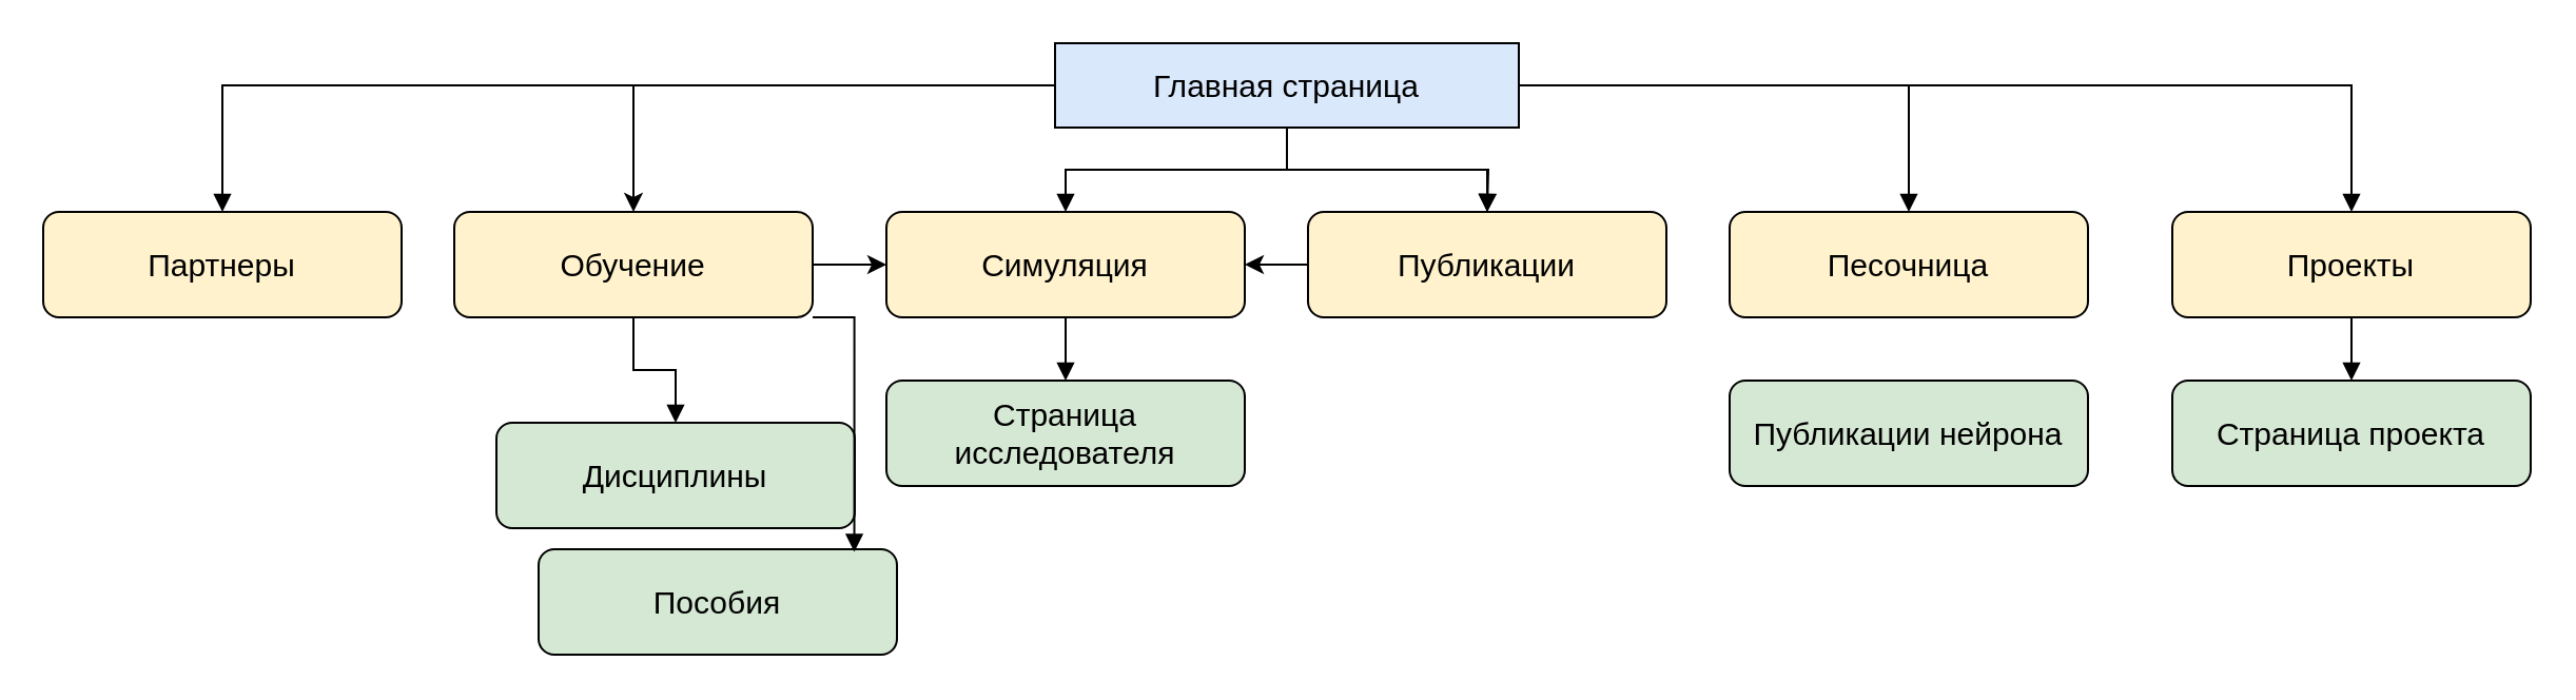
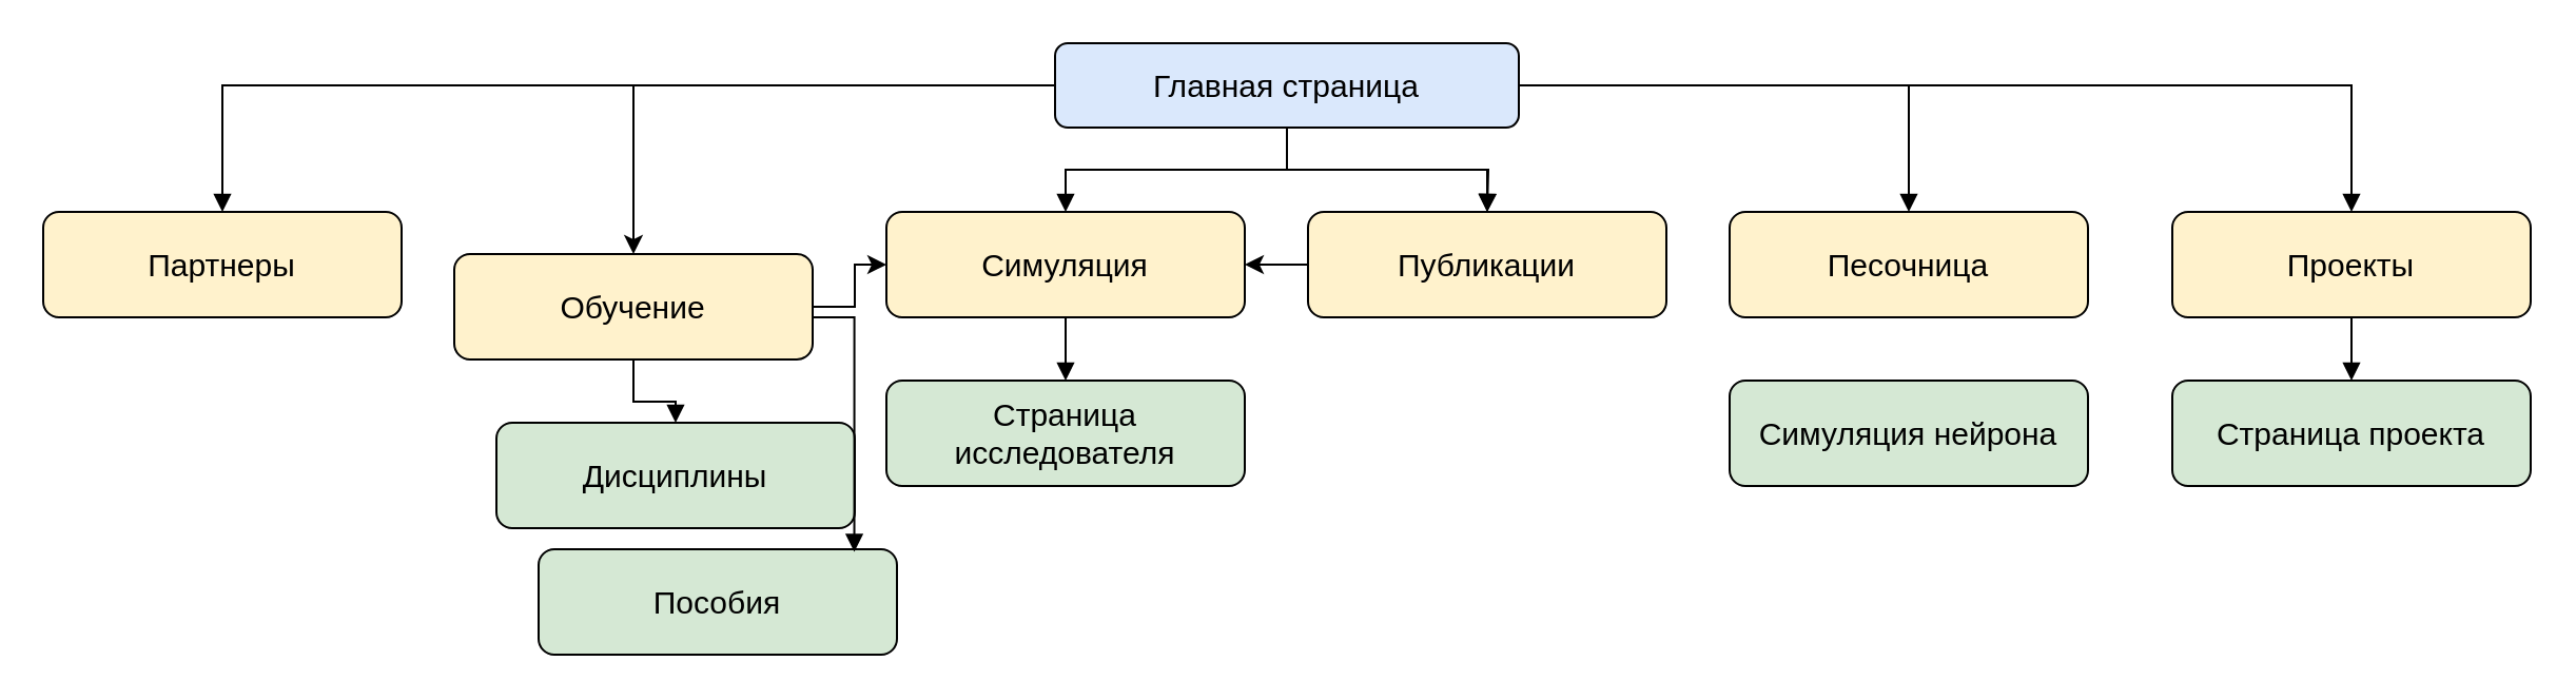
- <mxCell id="3" value="Главная страница" style="whiteSpace=wrap;html=1;fillColor=#dae8fc;fontSize=15;rounded=0;" parent="1" vertex="1"><mxGeometry x="500" y="20" width="220" height="40" as="geometry" /></mxCell>
+ <mxCell id="3" value="Главная страница" style="rounded=1;whiteSpace=wrap;html=1;fillColor=#dae8fc;fontSize=15;" parent="1" vertex="1"><mxGeometry x="500" y="20" width="220" height="40" as="geometry" /></mxCell>
- <mxCell id="22" value="Обучение" style="rounded=1;whiteSpace=wrap;html=1;fillColor=#fff2cc;fontSize=15;" vertex="1" parent="1"><mxGeometry x="215" y="100" width="170" height="50" as="geometry" /></mxCell>
+ <mxCell id="22" value="Обучение" style="rounded=1;whiteSpace=wrap;html=1;fillColor=#fff2cc;fontSize=15;" vertex="1" parent="1"><mxGeometry x="215" y="120" width="170" height="50" as="geometry" /></mxCell>
- <mxCell id="17" value="Публикации нейрона" style="rounded=1;whiteSpace=wrap;html=1;fillColor=#d5e8d4;fontSize=15;" parent="1" vertex="1"><mxGeometry x="820" y="180" width="170" height="50" as="geometry" /></mxCell>
+ <mxCell id="17" value="Симуляция нейрона" style="rounded=1;whiteSpace=wrap;html=1;fillColor=#d5e8d4;fontSize=15;" parent="1" vertex="1"><mxGeometry x="820" y="180" width="170" height="50" as="geometry" /></mxCell>
